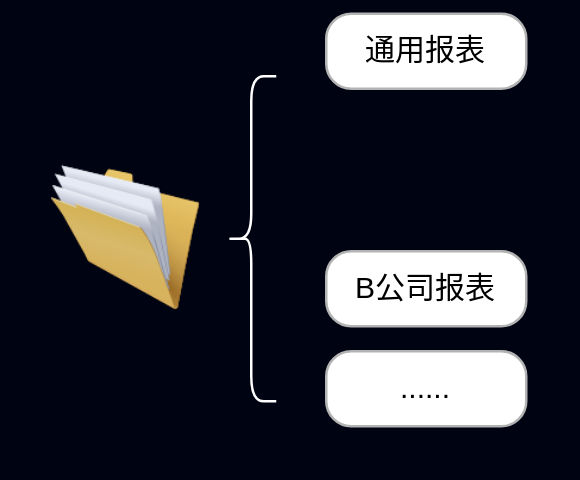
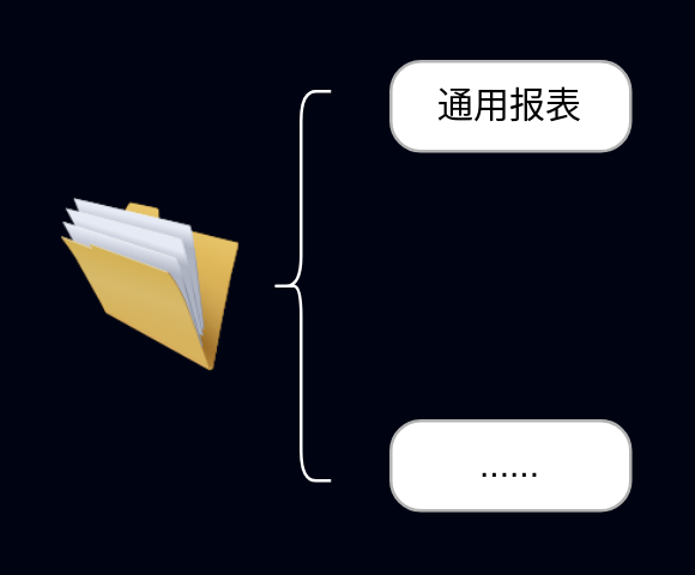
- <mxCell id="4" value="通用报表" style="rounded=1;whiteSpace=wrap;html=1;strokeColor=#B3B3B3;arcSize=20;absoluteArcSize=1;" vertex="1" parent="1"><mxGeometry x="130" y="5" width="80" height="30" as="geometry" /></mxCell>
+ <mxCell id="4" value="通用报表" style="rounded=1;whiteSpace=wrap;html=1;strokeColor=#B3B3B3;arcSize=20;absoluteArcSize=1;" vertex="1" parent="1"><mxGeometry x="130" y="20" width="80" height="30" as="geometry" /></mxCell>
- <mxCell id="5" value="B公司报表" style="rounded=1;whiteSpace=wrap;html=1;strokeColor=#B3B3B3;arcSize=20;absoluteArcSize=1;" vertex="1" parent="1"><mxGeometry x="130" y="100" width="80" height="30" as="geometry" /></mxCell>
